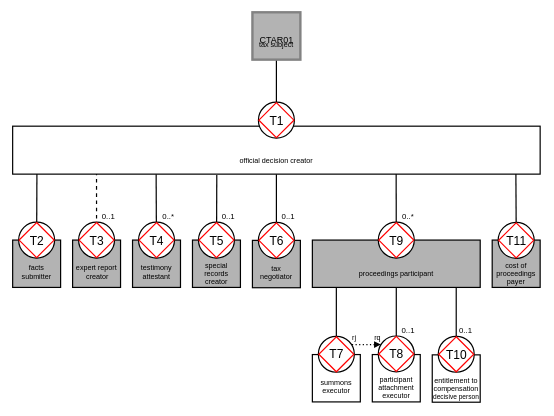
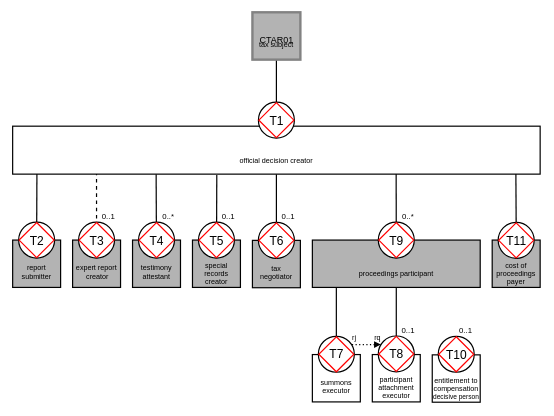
- <mxCell id="21" value="&lt;font style=&quot;font-size: 12px;&quot;&gt;facts &lt;br&gt;submitter&lt;br&gt;&lt;/font&gt;" style="shape=stencil(tZThDoIgFIWfhr8NZD1Ao3oP1GsyDRxS1tt3BdvC1LWmm2O75+h3z4Ar4aItZQMkoSXhR5IkjFJcse5GtWwbyFwQ79IqmdYQnNZZU0GncjcwlC7BKte7/EToAd/pHy4yozVClNFt5Hz4CJNK47f0EWBD+2dUNci/ggM7hPTq+Xfmbr8BlW2RNGa+c6+bdCVqnJVtclLrUNmfTC5QmbvEXKQyqy7W3HQ+mcT287N8r8dDNxrKiTQzPbkojIWFMIWq6zC4cxs37fqmX2yvhj+JF14=);whiteSpace=wrap;html=1;strokeWidth=2;spacingTop=0;verticalAlign=top;spacingBottom=0;spacing=-44;labelPosition=center;verticalLabelPosition=bottom;align=center;fillColor=#B3B3B3;" vertex="1" parent="20"><mxGeometry width="80" height="79" as="geometry" /></mxCell>
+ <mxCell id="21" value="&lt;font style=&quot;font-size: 12px;&quot;&gt;report &lt;br&gt;submitter&lt;br&gt;&lt;/font&gt;" style="shape=stencil(tZThDoIgFIWfhr8NZD1Ao3oP1GsyDRxS1tt3BdvC1LWmm2O75+h3z4Ar4aItZQMkoSXhR5IkjFJcse5GtWwbyFwQ79IqmdYQnNZZU0GncjcwlC7BKte7/EToAd/pHy4yozVClNFt5Hz4CJNK47f0EWBD+2dUNci/ggM7hPTq+Xfmbr8BlW2RNGa+c6+bdCVqnJVtclLrUNmfTC5QmbvEXKQyqy7W3HQ+mcT287N8r8dDNxrKiTQzPbkojIWFMIWq6zC4cxs37fqmX2yvhj+JF14=);whiteSpace=wrap;html=1;strokeWidth=2;spacingTop=0;verticalAlign=top;spacingBottom=0;spacing=-44;labelPosition=center;verticalLabelPosition=bottom;align=center;fillColor=#B3B3B3;" vertex="1" parent="20"><mxGeometry width="80" height="79" as="geometry" /></mxCell>
- <mxCell id="49" value="" style="endArrow=none;html=1;fontSize=20;strokeWidth=2;arcSize=10;rounded=0;exitX=0.857;exitY=0.992;exitDx=0;exitDy=0;exitPerimeter=0;" edge="1" parent="1" source="38" target="66"><mxGeometry width="50" height="50" relative="1" as="geometry"><mxPoint x="856" y="1014.5" as="sourcePoint" /><mxPoint x="759.986" y="550.5" as="targetPoint" /><Array as="points" /></mxGeometry></mxCell>
